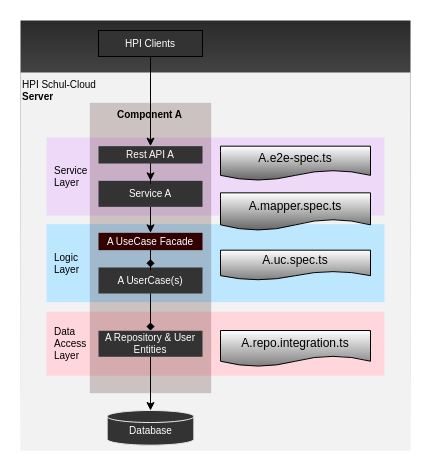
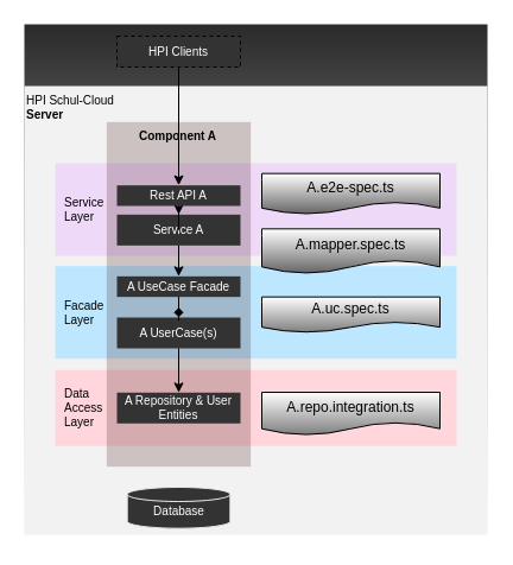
- <mxCell id="19" value="HPI Clients" style="rounded=0;whiteSpace=wrap;html=1;align=center;fillColor=#333333;fontColor=#FFFFFF;fontSize=10;" parent="2" vertex="1"><mxGeometry x="78.0" y="10" width="104" height="26.0" as="geometry" /></mxCell>
+ <mxCell id="19" value="HPI Clients" style="rounded=0;whiteSpace=wrap;html=1;align=center;fillColor=#333333;fontColor=#FFFFFF;fontSize=10;dashed=1;" parent="2" vertex="1"><mxGeometry x="78.0" y="10" width="104" height="26.0" as="geometry" /></mxCell>
- <mxCell id="11" value="Rest API A" style="rounded=0;whiteSpace=wrap;html=1;align=center;fillColor=#333333;fontColor=#FFFFFF;fontSize=10;strokeColor=none;" parent="2" vertex="1"><mxGeometry x="78" y="125.666" width="104" height="17.333" as="geometry" /></mxCell>
+ <mxCell id="11" value="Rest API A" style="rounded=0;whiteSpace=wrap;html=1;align=center;fillColor=#333333;fontColor=#FFFFFF;fontSize=10;strokeColor=none;" parent="2" vertex="1"><mxGeometry x="78" y="135.666" width="104" height="17.333" as="geometry" /></mxCell>
- <mxCell id="14" value="A UseCase Facade" style="rounded=0;whiteSpace=wrap;html=1;align=center;fillColor=#330000;fontColor=#FFFFFF;fontSize=10;strokeColor=none;" parent="2" vertex="1"><mxGeometry x="78" y="212.332" width="104" height="17.333" as="geometry" /></mxCell>
+ <mxCell id="14" value="A UseCase Facade" style="rounded=0;whiteSpace=wrap;html=1;align=center;fillColor=#333333;fontColor=#FFFFFF;fontSize=10;strokeColor=none;" parent="2" vertex="1"><mxGeometry x="78" y="212.332" width="104" height="17.333" as="geometry" /></mxCell>
- <mxCell id="4" value="Logic &lt;br style=&quot;font-size: 10px;&quot;&gt;Layer" style="rounded=0;whiteSpace=wrap;html=1;align=left;spacingLeft=6;strokeColor=none;fillColor=#BCE7FF;fontSize=10;" parent="2" vertex="1"><mxGeometry x="26" y="203.665" width="338" height="77.999" as="geometry" /></mxCell>
+ <mxCell id="4" value="Facade &lt;br style=&quot;font-size: 10px;&quot;&gt;Layer" style="rounded=0;whiteSpace=wrap;html=1;align=left;spacingLeft=6;strokeColor=none;fillColor=#BCE7FF;fontSize=10;" parent="2" vertex="1"><mxGeometry x="26" y="203.665" width="338" height="77.999" as="geometry" /></mxCell>
- <mxCell id="17" style="edgeStyle=orthogonalEdgeStyle;rounded=0;orthogonalLoop=1;jettySize=auto;html=1;fontSize=10;endArrow=diamond;" parent="2" source="12" target="16" edge="1"><mxGeometry relative="1" as="geometry" /></mxCell>
+ <mxCell id="17" style="edgeStyle=orthogonalEdgeStyle;rounded=0;orthogonalLoop=1;jettySize=auto;html=1;fontSize=10;" parent="2" source="12" target="16" edge="1"><mxGeometry relative="1" as="geometry" /></mxCell>
- <mxCell id="21" style="rounded=0;orthogonalLoop=1;jettySize=auto;html=1;fontSize=10;fontColor=#FFFFFF;" parent="2" source="16" target="20" edge="1"><mxGeometry relative="1" as="geometry" /></mxCell>
